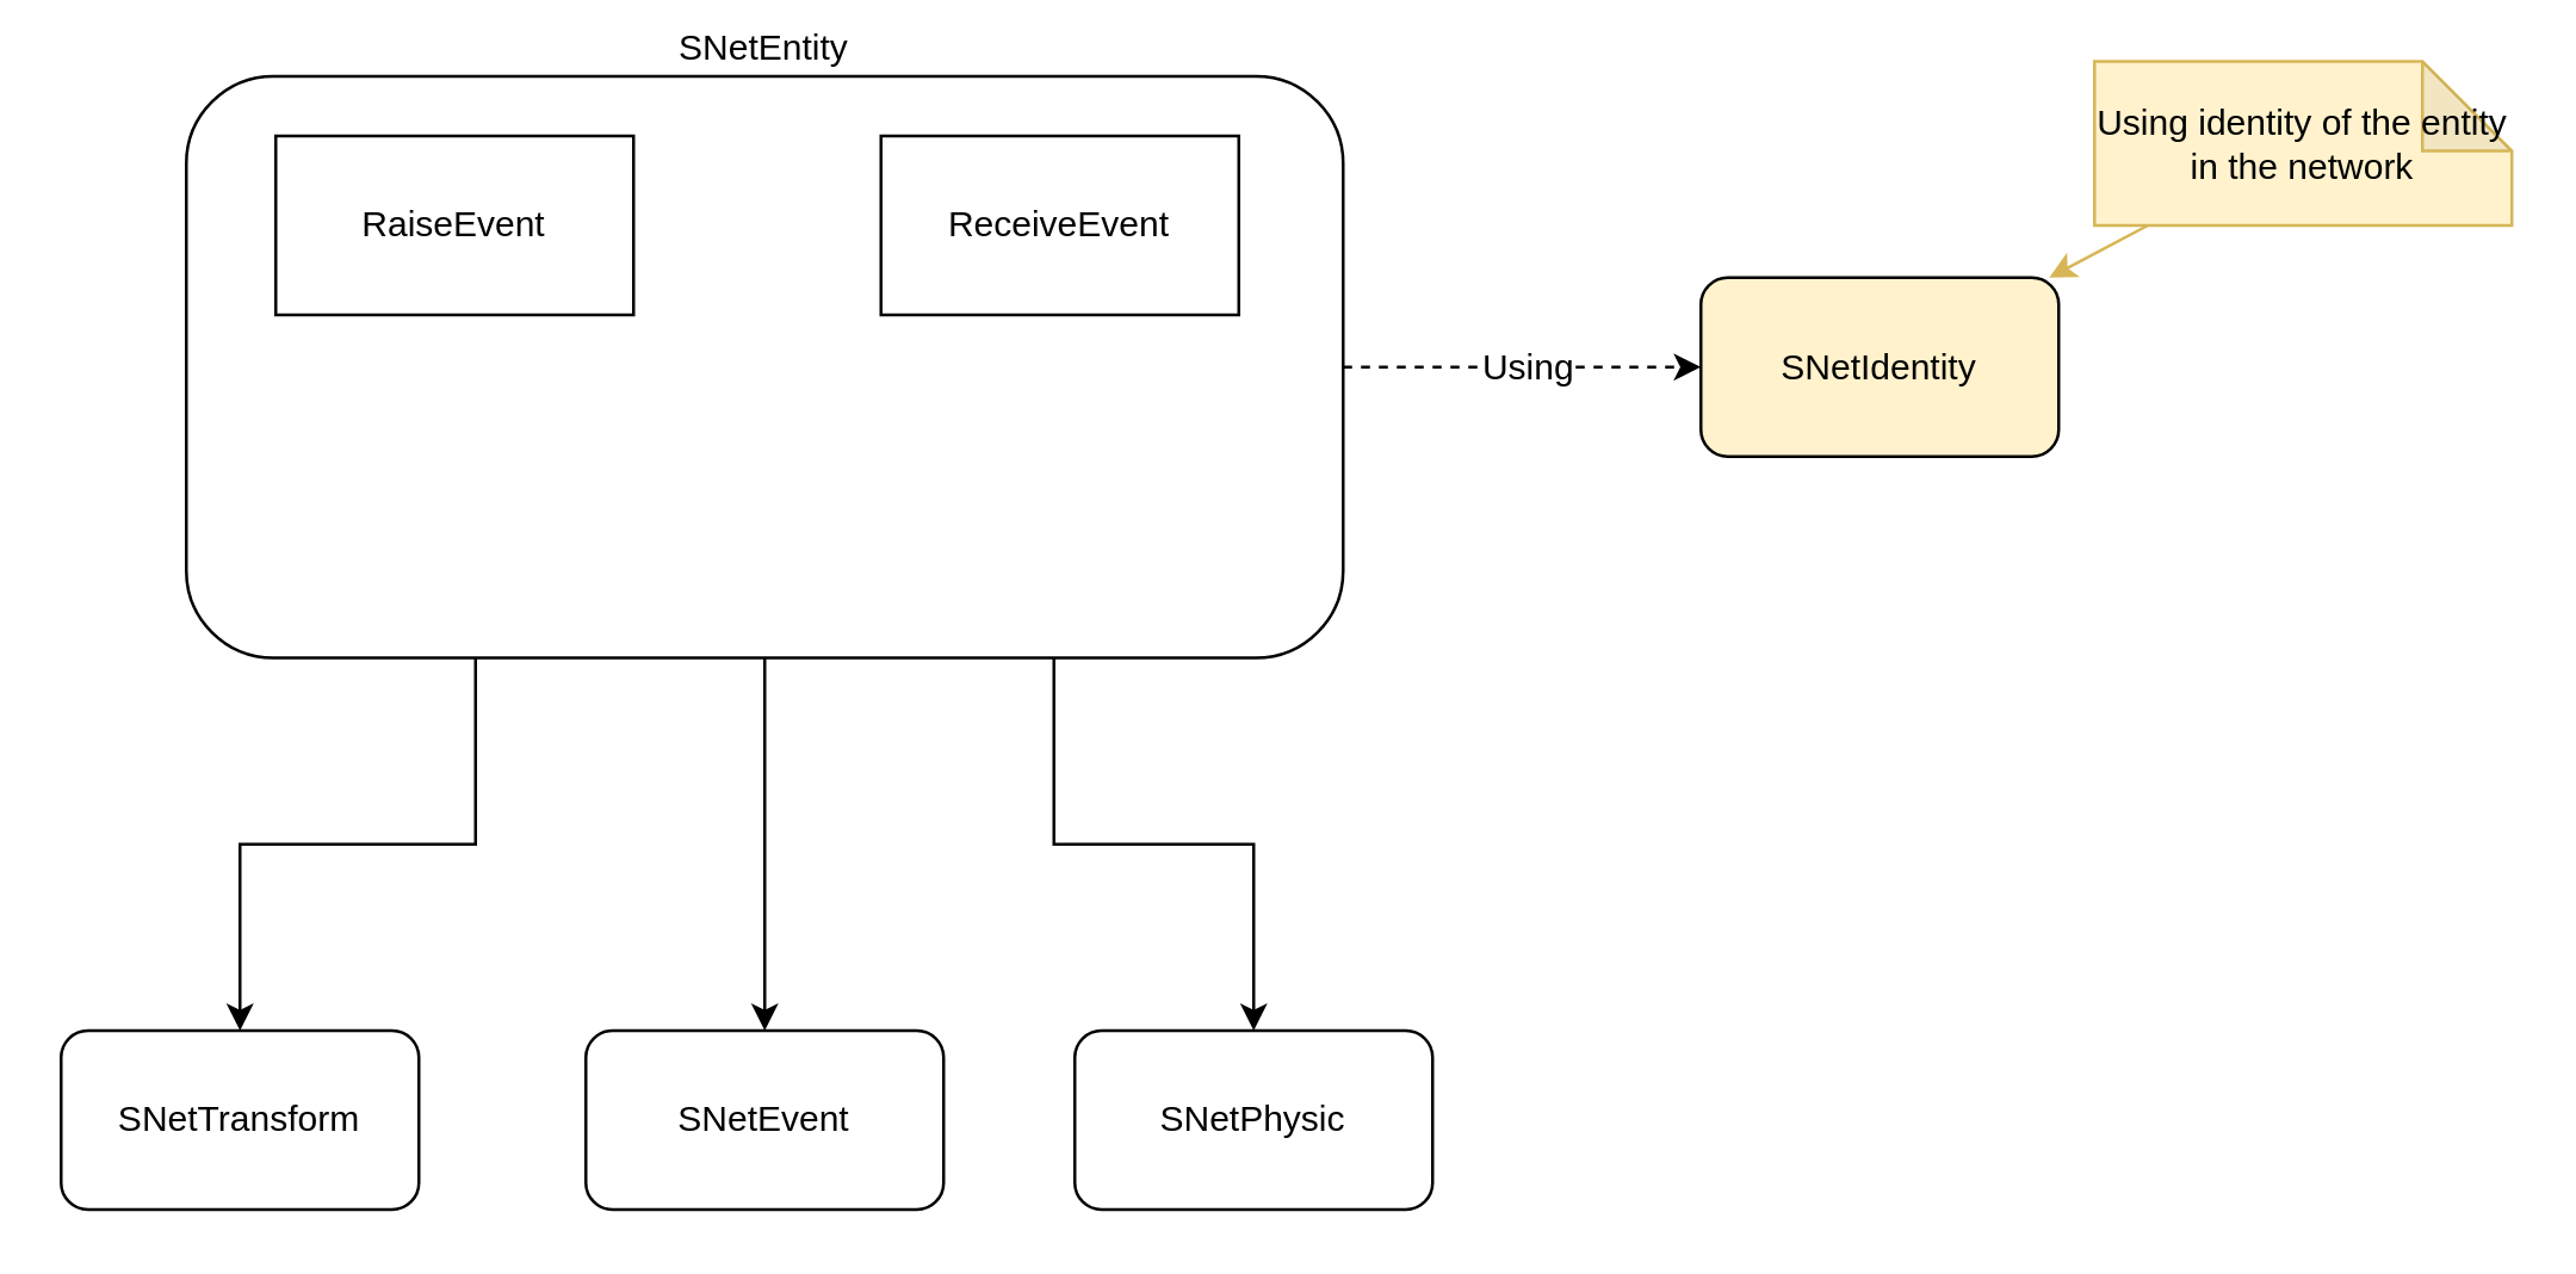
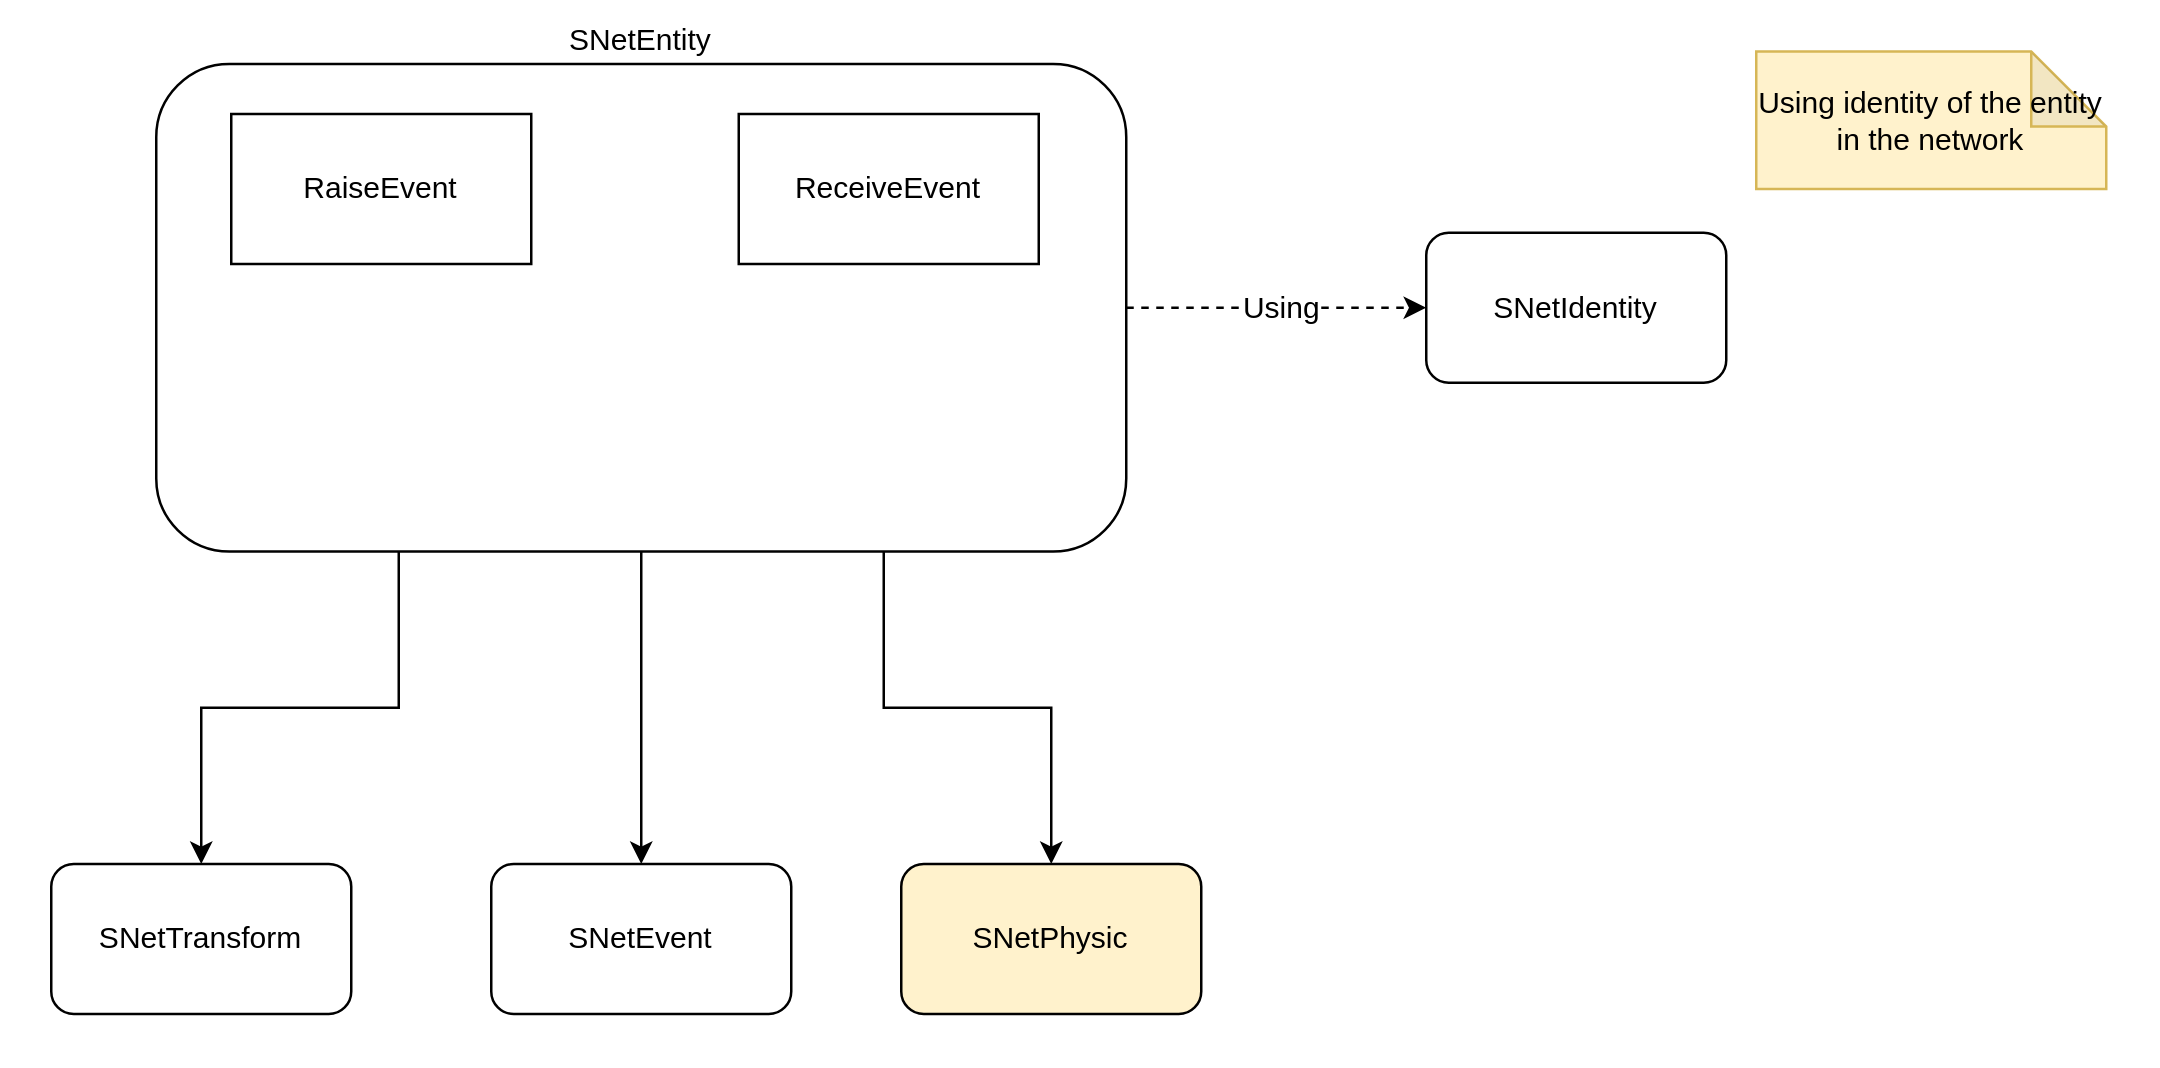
- <mxCell id="14" style="rounded=0;orthogonalLoop=1;jettySize=auto;html=1;fillColor=#fff2cc;strokeColor=#d6b656;" edge="1" parent="1" source="15" target="11"><mxGeometry relative="1" as="geometry" /></mxCell>
- <mxCell id="11" value="SNetIdentity" style="rounded=1;whiteSpace=wrap;html=1;fillColor=#fff2cc;" vertex="1" parent="1"><mxGeometry x="570" y="92.5" width="120" height="60" as="geometry" /></mxCell>
+ <mxCell id="11" value="SNetIdentity" style="rounded=1;whiteSpace=wrap;html=1;" vertex="1" parent="1"><mxGeometry x="570" y="92.5" width="120" height="60" as="geometry" /></mxCell>
- <mxCell id="10" value="SNetPhysic" style="rounded=1;whiteSpace=wrap;html=1;" vertex="1" parent="1"><mxGeometry x="360" y="345" width="120" height="60" as="geometry" /></mxCell>
+ <mxCell id="10" value="SNetPhysic" style="rounded=1;whiteSpace=wrap;html=1;fillColor=#fff2cc;" vertex="1" parent="1"><mxGeometry x="360" y="345" width="120" height="60" as="geometry" /></mxCell>
